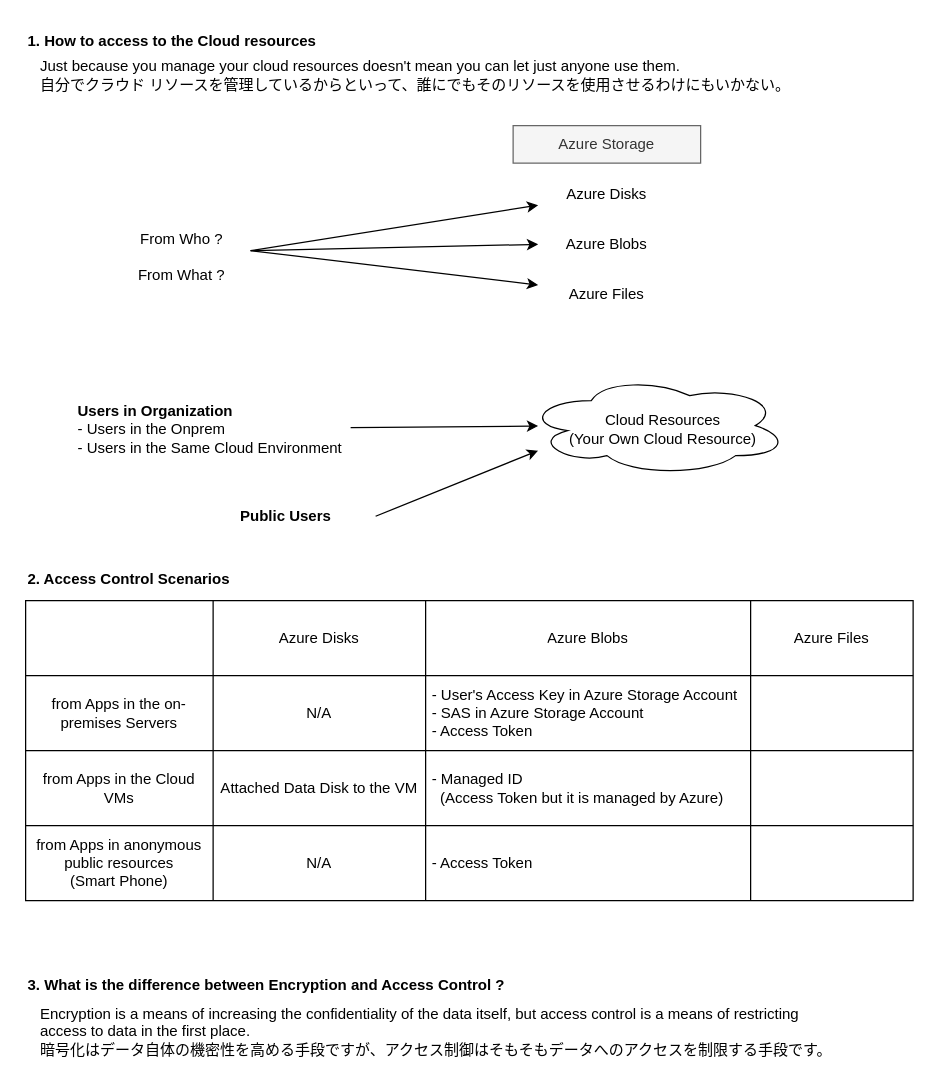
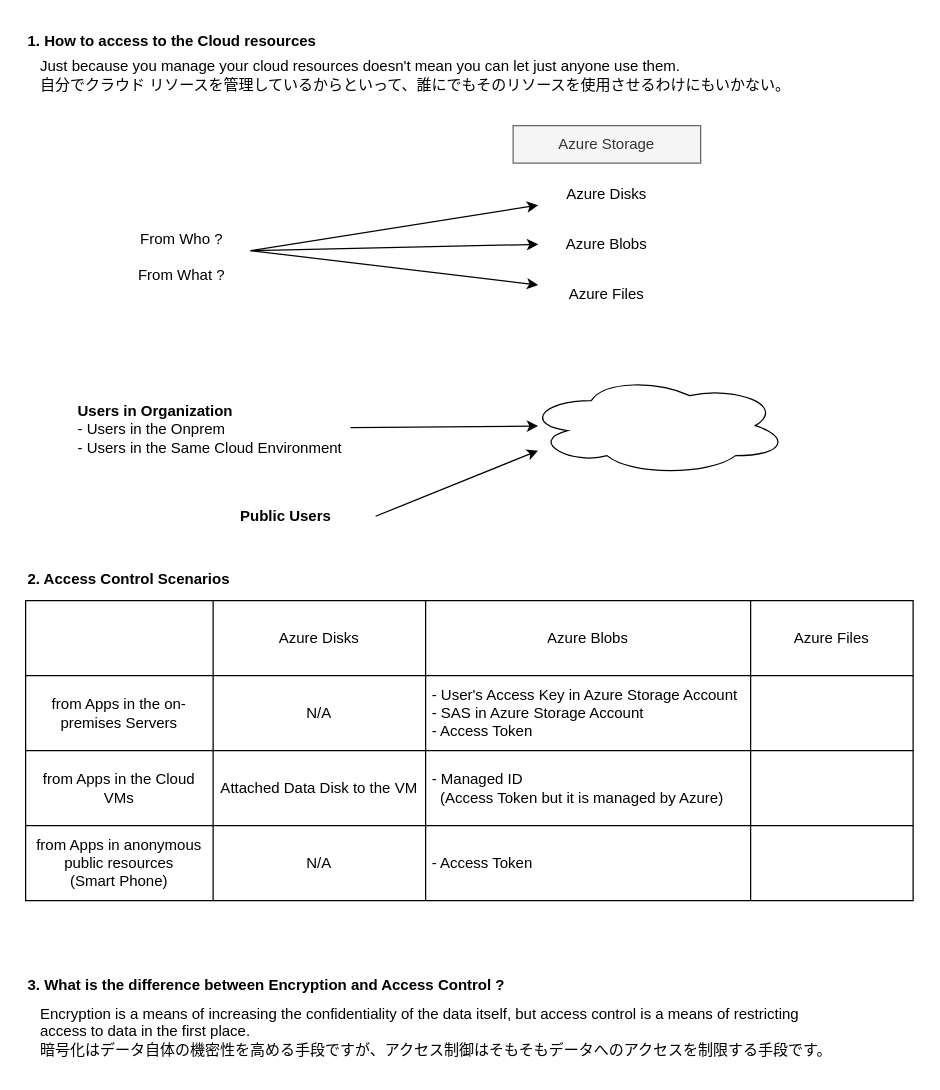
- <mxCell id="11" value="Cloud Resources&lt;br&gt;(Your Own Cloud Resource)" style="text;html=1;strokeColor=none;fillColor=none;align=center;verticalAlign=middle;whiteSpace=wrap;rounded=0;" parent="1" vertex="1"><mxGeometry x="450" y="327.5" width="160" height="30" as="geometry" /></mxCell>
